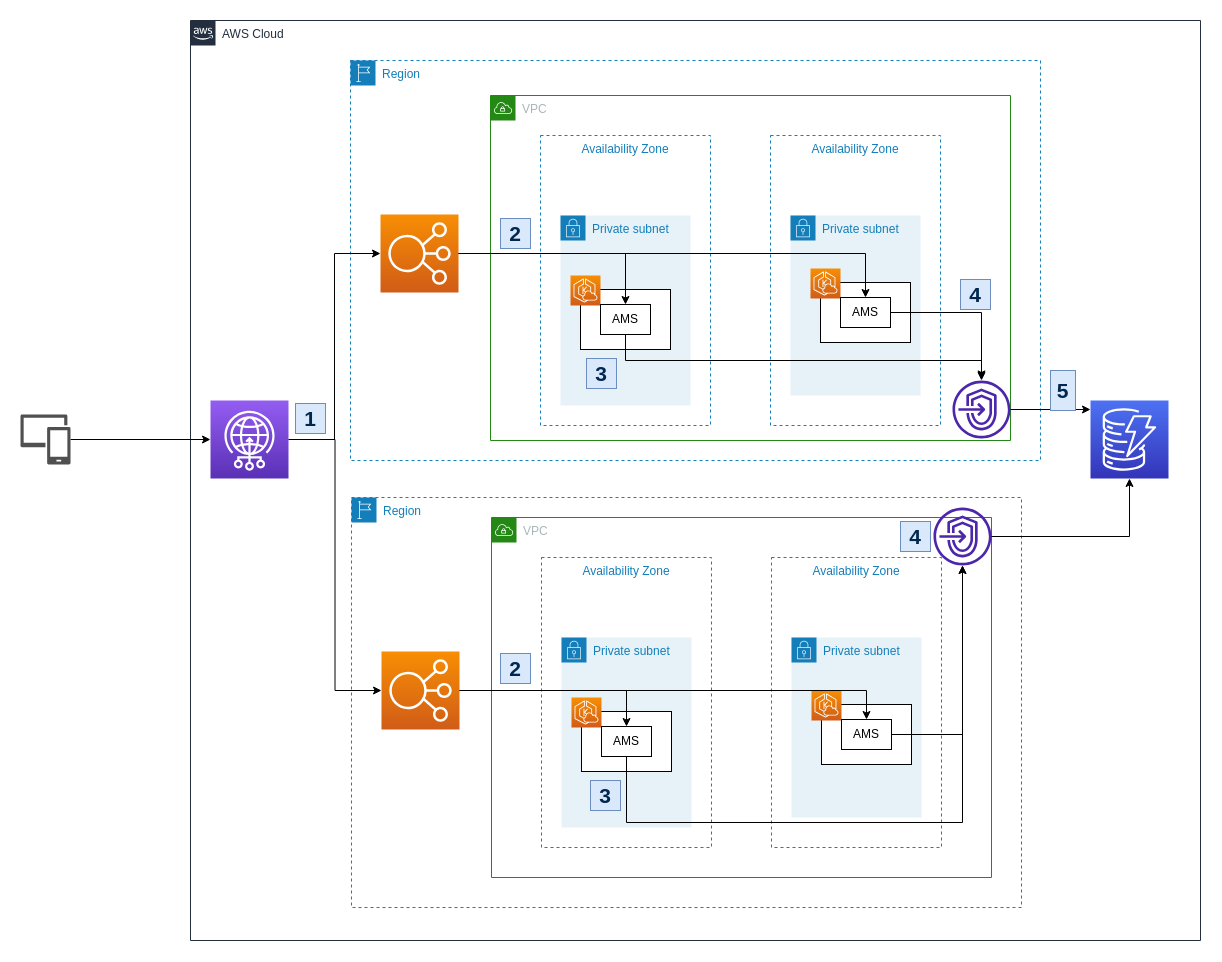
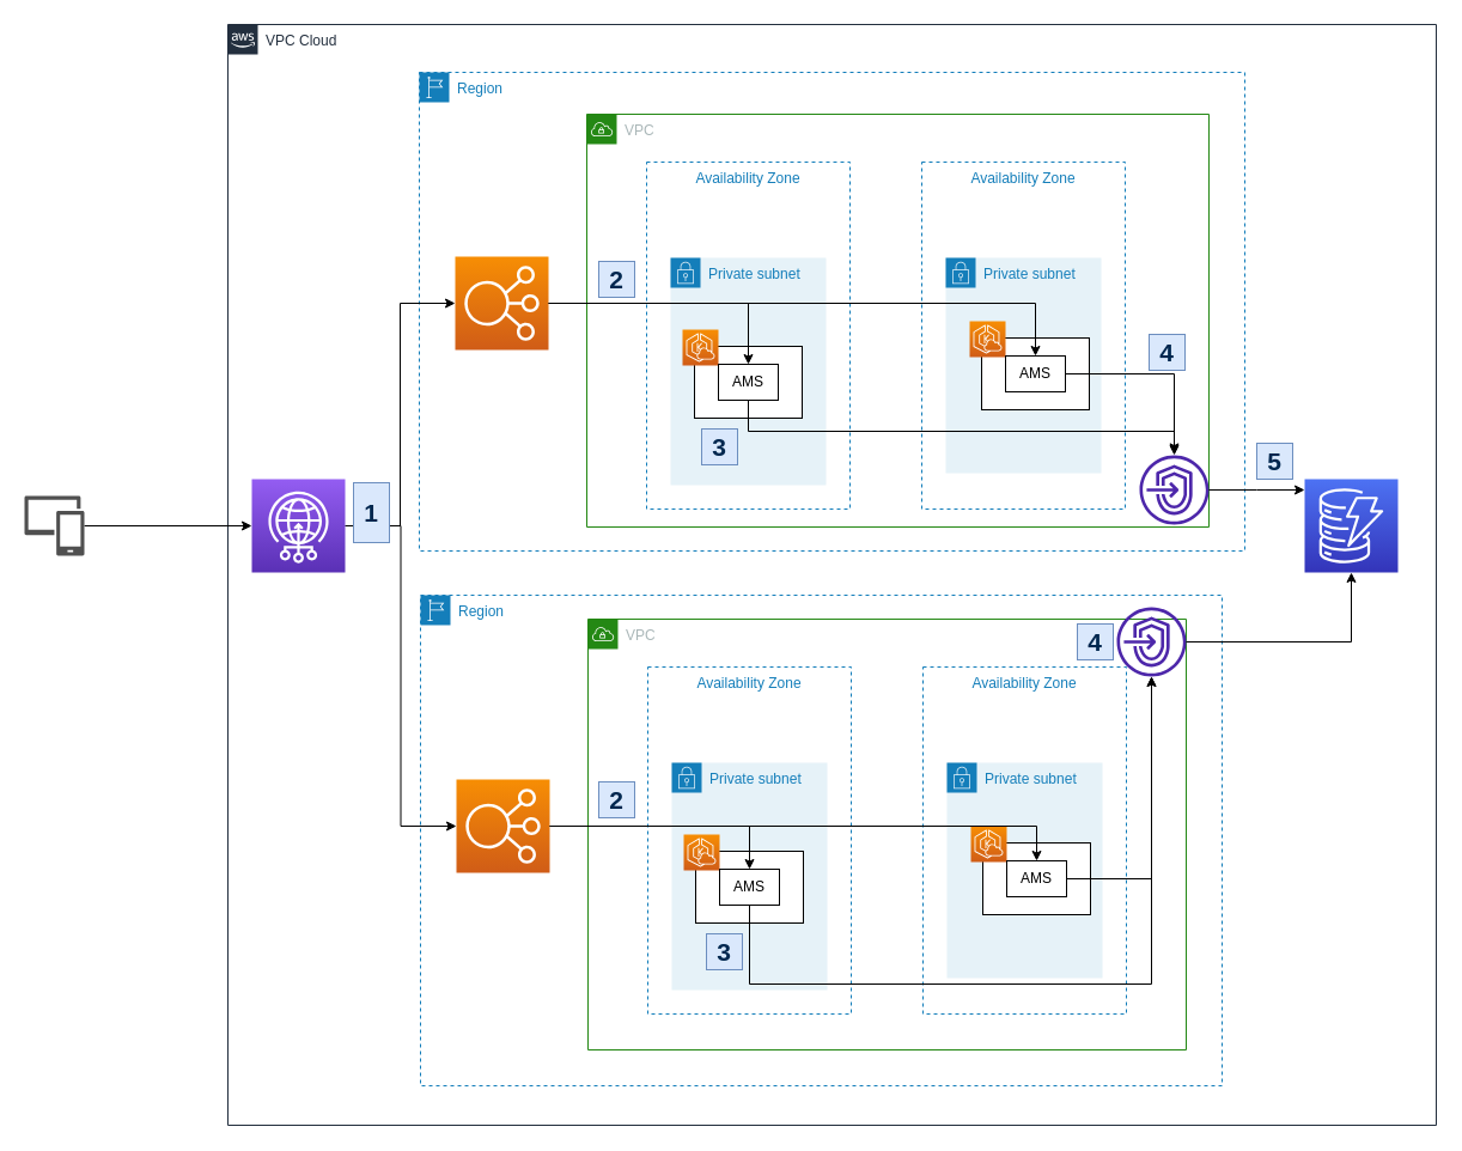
- <mxCell id="2" value="AWS Cloud" style="points=[[0,0],[0.25,0],[0.5,0],[0.75,0],[1,0],[1,0.25],[1,0.5],[1,0.75],[1,1],[0.75,1],[0.5,1],[0.25,1],[0,1],[0,0.75],[0,0.5],[0,0.25]];outlineConnect=0;gradientColor=none;html=1;whiteSpace=wrap;fontSize=12;fontStyle=0;container=1;pointerEvents=0;collapsible=0;recursiveResize=0;shape=mxgraph.aws4.group;grIcon=mxgraph.aws4.group_aws_cloud_alt;strokeColor=#232F3E;fillColor=none;verticalAlign=top;align=left;spacingLeft=30;fontColor=#232F3E;dashed=0;" vertex="1" parent="1"><mxGeometry x="190" y="20" width="1010" height="920" as="geometry" /></mxCell>
+ <mxCell id="2" value="VPC Cloud" style="points=[[0,0],[0.25,0],[0.5,0],[0.75,0],[1,0],[1,0.25],[1,0.5],[1,0.75],[1,1],[0.75,1],[0.5,1],[0.25,1],[0,1],[0,0.75],[0,0.5],[0,0.25]];outlineConnect=0;gradientColor=none;html=1;whiteSpace=wrap;fontSize=12;fontStyle=0;container=1;pointerEvents=0;collapsible=0;recursiveResize=0;shape=mxgraph.aws4.group;grIcon=mxgraph.aws4.group_aws_cloud_alt;strokeColor=#232F3E;fillColor=none;verticalAlign=top;align=left;spacingLeft=30;fontColor=#232F3E;dashed=0;" vertex="1" parent="1"><mxGeometry x="190" y="20" width="1010" height="920" as="geometry" /></mxCell>
- <mxCell id="56" value="&lt;b&gt;&lt;font style=&quot;font-size: 21px&quot; color=&quot;#00274f&quot;&gt;5&lt;/font&gt;&lt;/b&gt;" style="text;html=1;strokeColor=#6c8ebf;fillColor=#dae8fc;align=center;verticalAlign=middle;whiteSpace=wrap;rounded=0;" vertex="1" parent="2"><mxGeometry x="860" y="350" width="25" height="40" as="geometry" /></mxCell>
+ <mxCell id="56" value="&lt;b&gt;&lt;font style=&quot;font-size: 21px&quot; color=&quot;#00274f&quot;&gt;5&lt;/font&gt;&lt;/b&gt;" style="text;html=1;strokeColor=#6c8ebf;fillColor=#dae8fc;align=center;verticalAlign=middle;whiteSpace=wrap;rounded=0;" vertex="1" parent="2"><mxGeometry x="860" y="350" width="30" height="30" as="geometry" /></mxCell>
- <mxCell id="55" value="&lt;b&gt;&lt;font style=&quot;font-size: 21px&quot; color=&quot;#00274f&quot;&gt;1&lt;/font&gt;&lt;/b&gt;" style="text;html=1;strokeColor=#6c8ebf;fillColor=#dae8fc;align=center;verticalAlign=middle;whiteSpace=wrap;rounded=0;" vertex="1" parent="2"><mxGeometry x="105" y="383" width="30" height="30" as="geometry" /></mxCell>
+ <mxCell id="55" value="&lt;b&gt;&lt;font style=&quot;font-size: 21px&quot; color=&quot;#00274f&quot;&gt;1&lt;/font&gt;&lt;/b&gt;" style="text;html=1;strokeColor=#6c8ebf;fillColor=#dae8fc;align=center;verticalAlign=middle;whiteSpace=wrap;rounded=0;" vertex="1" parent="2"><mxGeometry x="105" y="383" width="30" height="50" as="geometry" /></mxCell>
